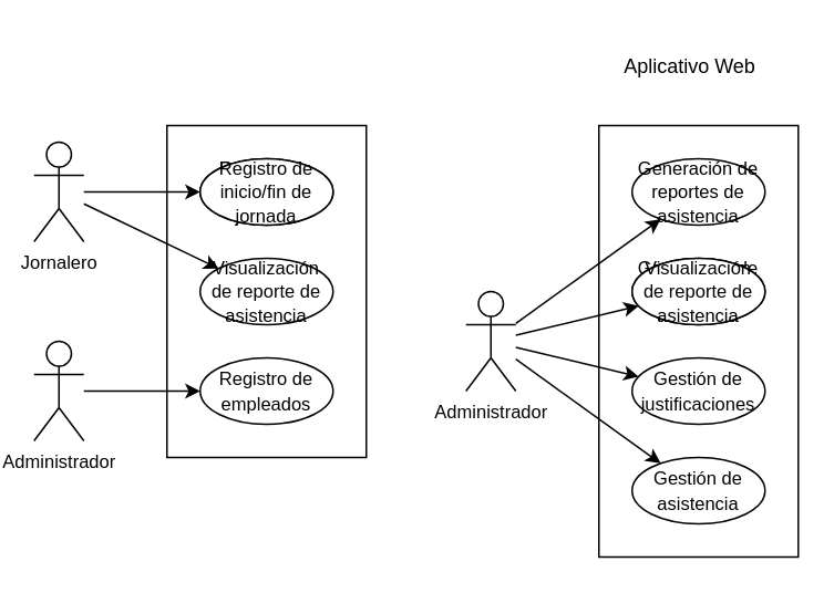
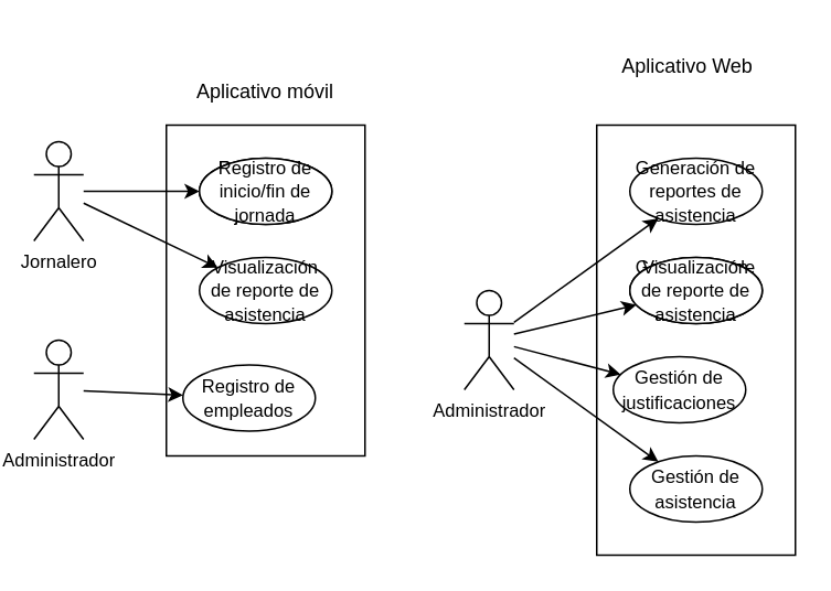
+ <mxCell id="4" value="Aplicativo móvil" style="text;html=1;strokeColor=none;fillColor=none;align=center;verticalAlign=middle;whiteSpace=wrap;rounded=0;" vertex="1" parent="1"><mxGeometry x="100" y="35" width="120" height="40" as="geometry" /></mxCell>
- <mxCell id="19" value="&lt;font style=&quot;line-height: 1 ; font-size: 11px&quot;&gt;Registro de empleados&lt;/font&gt;" style="ellipse;whiteSpace=wrap;html=1;" vertex="1" parent="1"><mxGeometry x="120" y="215" width="80" height="40" as="geometry" /></mxCell>
+ <mxCell id="19" value="&lt;font style=&quot;line-height: 1 ; font-size: 11px&quot;&gt;Registro de empleados&lt;/font&gt;" style="ellipse;whiteSpace=wrap;html=1;" vertex="1" parent="1"><mxGeometry x="110" y="220" width="80" height="40" as="geometry" /></mxCell>
- <mxCell id="10" value="&lt;span style=&quot;font-size: 11px&quot;&gt;Gestión de justificaciones&lt;/span&gt;" style="ellipse;whiteSpace=wrap;html=1;" vertex="1" parent="9"><mxGeometry x="20" y="140" width="80" height="40" as="geometry" /></mxCell>
+ <mxCell id="10" value="&lt;span style=&quot;font-size: 11px&quot;&gt;Gestión de justificaciones&lt;/span&gt;" style="ellipse;whiteSpace=wrap;html=1;" vertex="1" parent="9"><mxGeometry x="10" y="140" width="80" height="40" as="geometry" /></mxCell>
